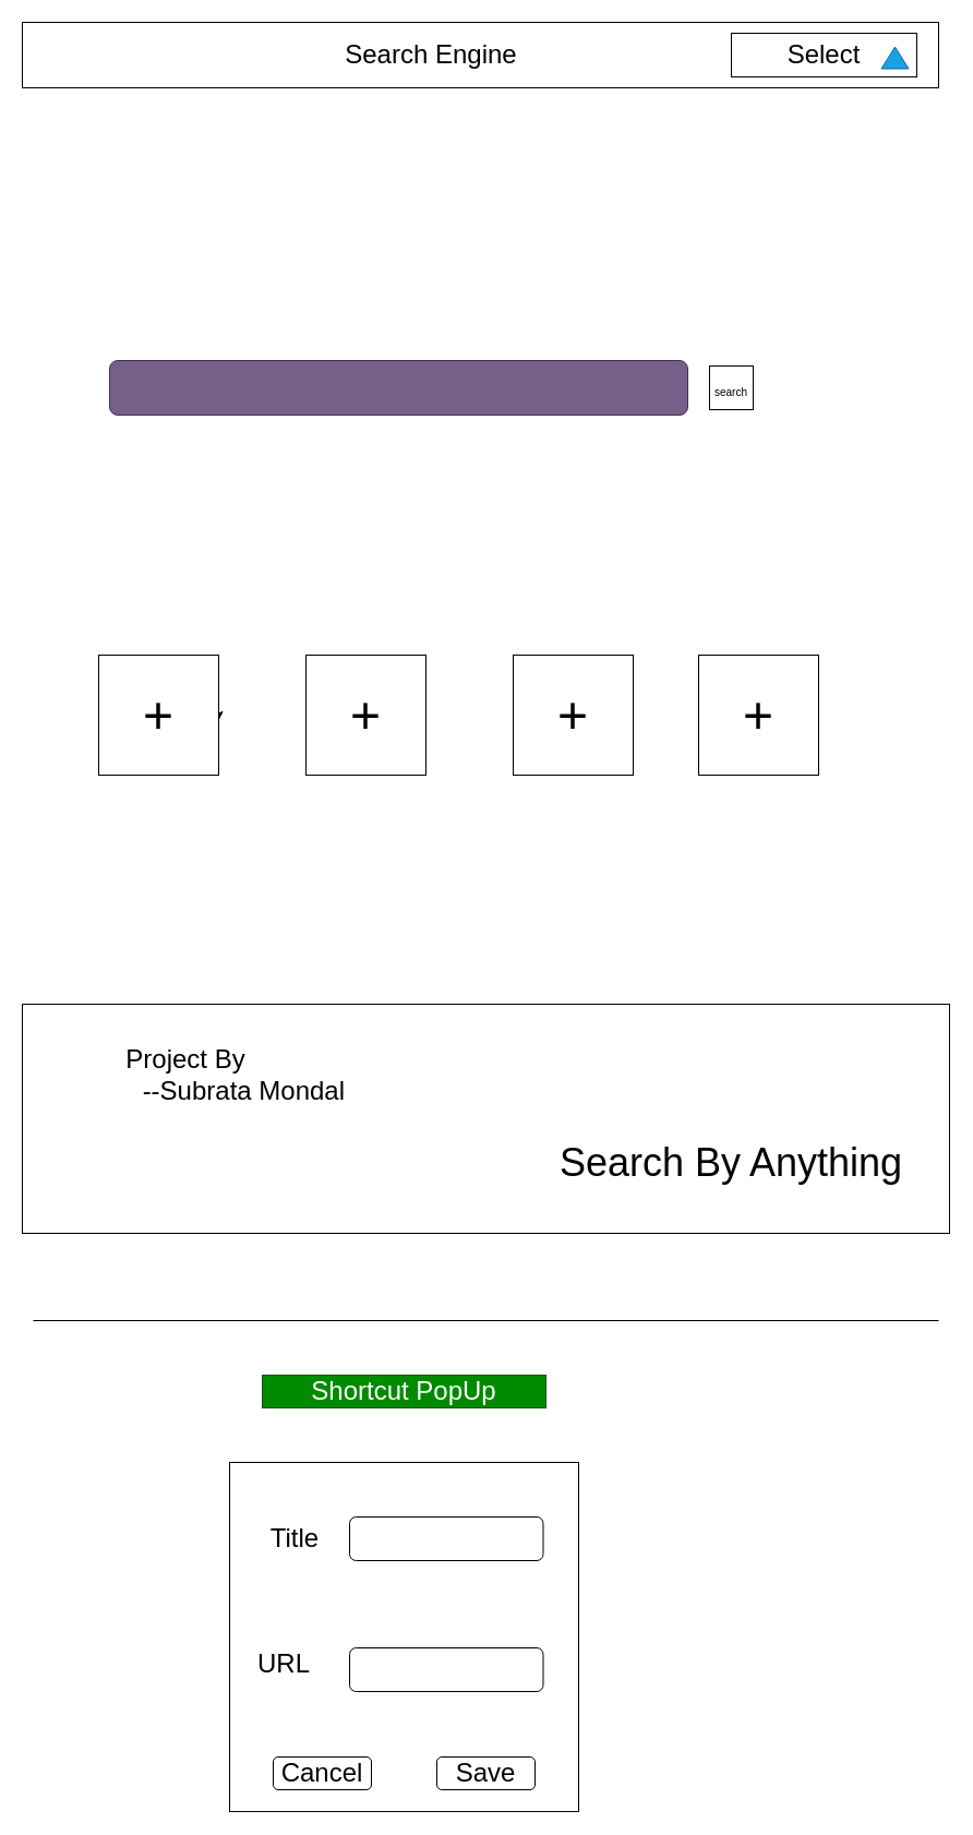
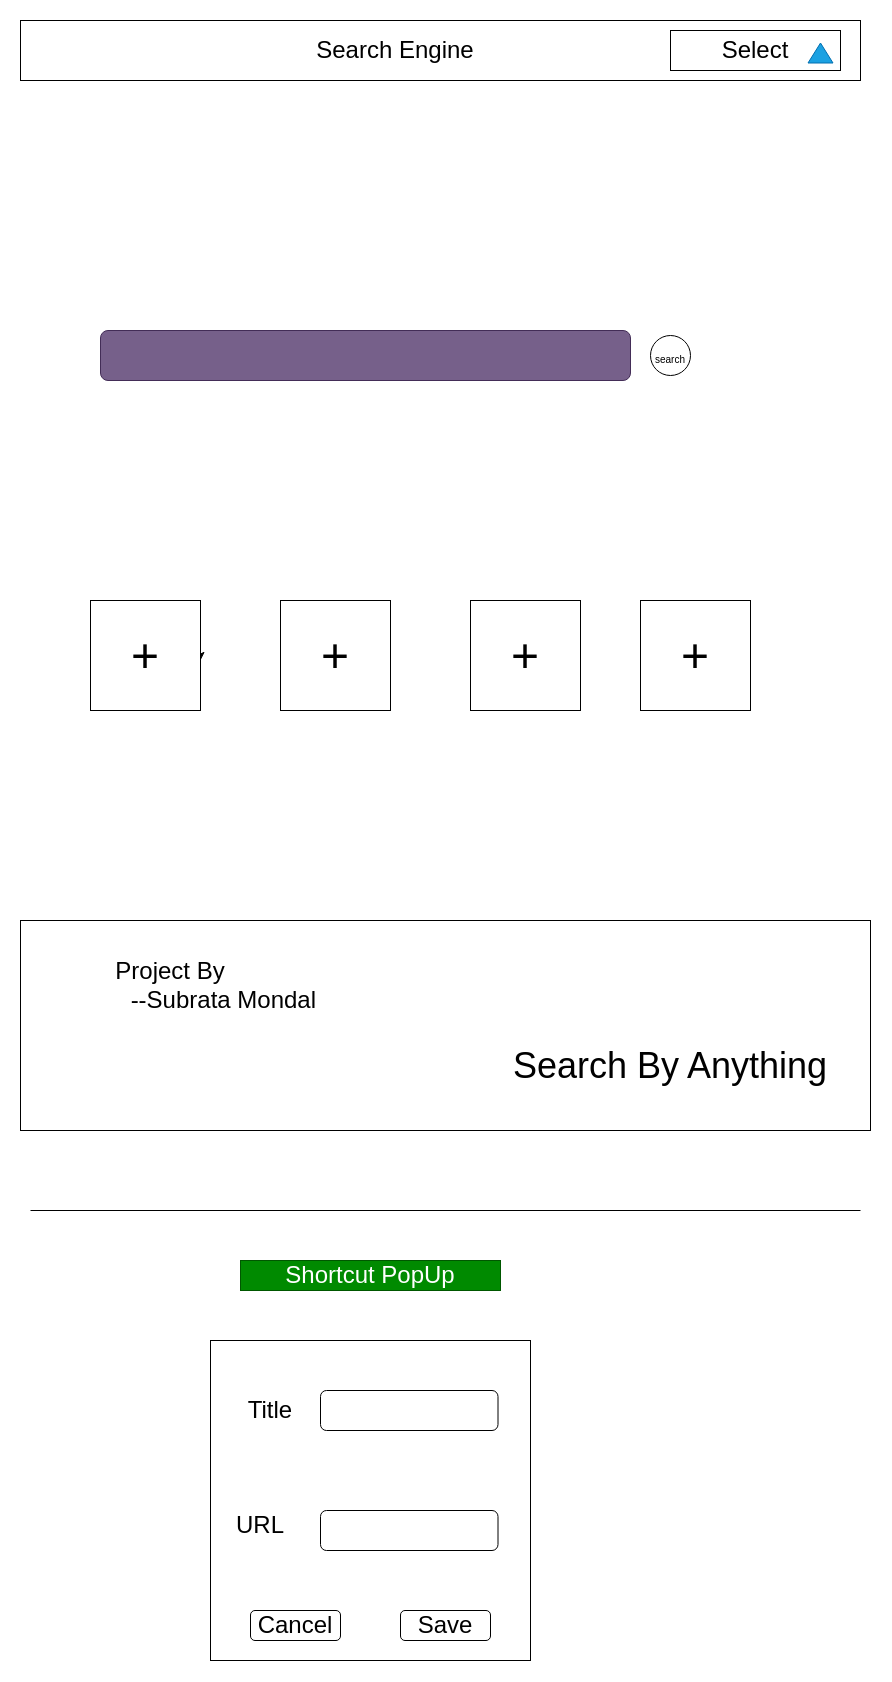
- <mxCell id="7" value="&lt;font style=&quot;font-size: 10px;&quot;&gt;search&lt;/font&gt;" style="whiteSpace=wrap;html=1;aspect=fixed;fontSize=24;rounded=0;" parent="1" vertex="1"><mxGeometry x="650" y="335" width="40" height="40" as="geometry" /></mxCell>
+ <mxCell id="7" value="&lt;font style=&quot;font-size: 10px;&quot;&gt;search&lt;/font&gt;" style="ellipse;whiteSpace=wrap;html=1;aspect=fixed;fontSize=24;" parent="1" vertex="1"><mxGeometry x="650" y="335" width="40" height="40" as="geometry" /></mxCell>
